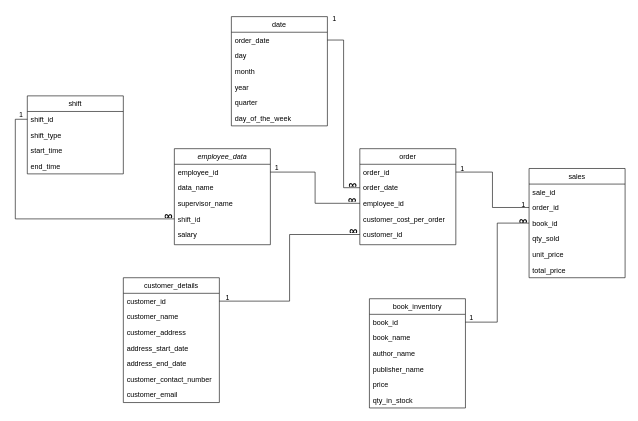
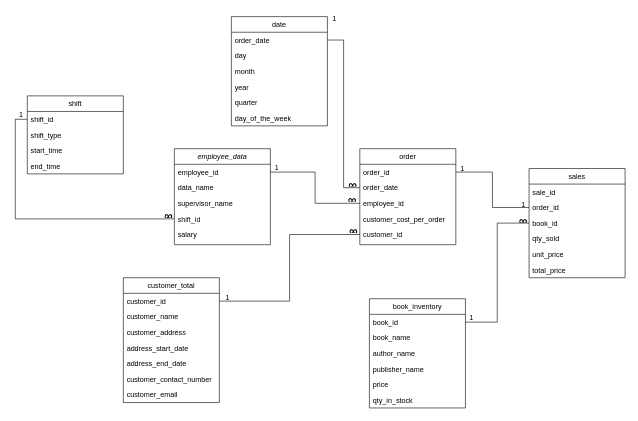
- <mxCell id="8" value="customer_details" style="swimlane;fontStyle=0;align=center;verticalAlign=top;childLayout=stackLayout;horizontal=1;startSize=26;horizontalStack=0;resizeParent=1;resizeLast=0;collapsible=1;marginBottom=0;rounded=0;shadow=0;strokeWidth=1;" parent="1" vertex="1"><mxGeometry x="205" y="462" width="160" height="208" as="geometry"><mxRectangle x="130" y="380" width="160" height="26" as="alternateBounds" /></mxGeometry></mxCell>
+ <mxCell id="8" value="customer_total" style="swimlane;fontStyle=0;align=center;verticalAlign=top;childLayout=stackLayout;horizontal=1;startSize=26;horizontalStack=0;resizeParent=1;resizeLast=0;collapsible=1;marginBottom=0;rounded=0;shadow=0;strokeWidth=1;" parent="1" vertex="1"><mxGeometry x="205" y="462" width="160" height="208" as="geometry"><mxRectangle x="130" y="380" width="160" height="26" as="alternateBounds" /></mxGeometry></mxCell>
